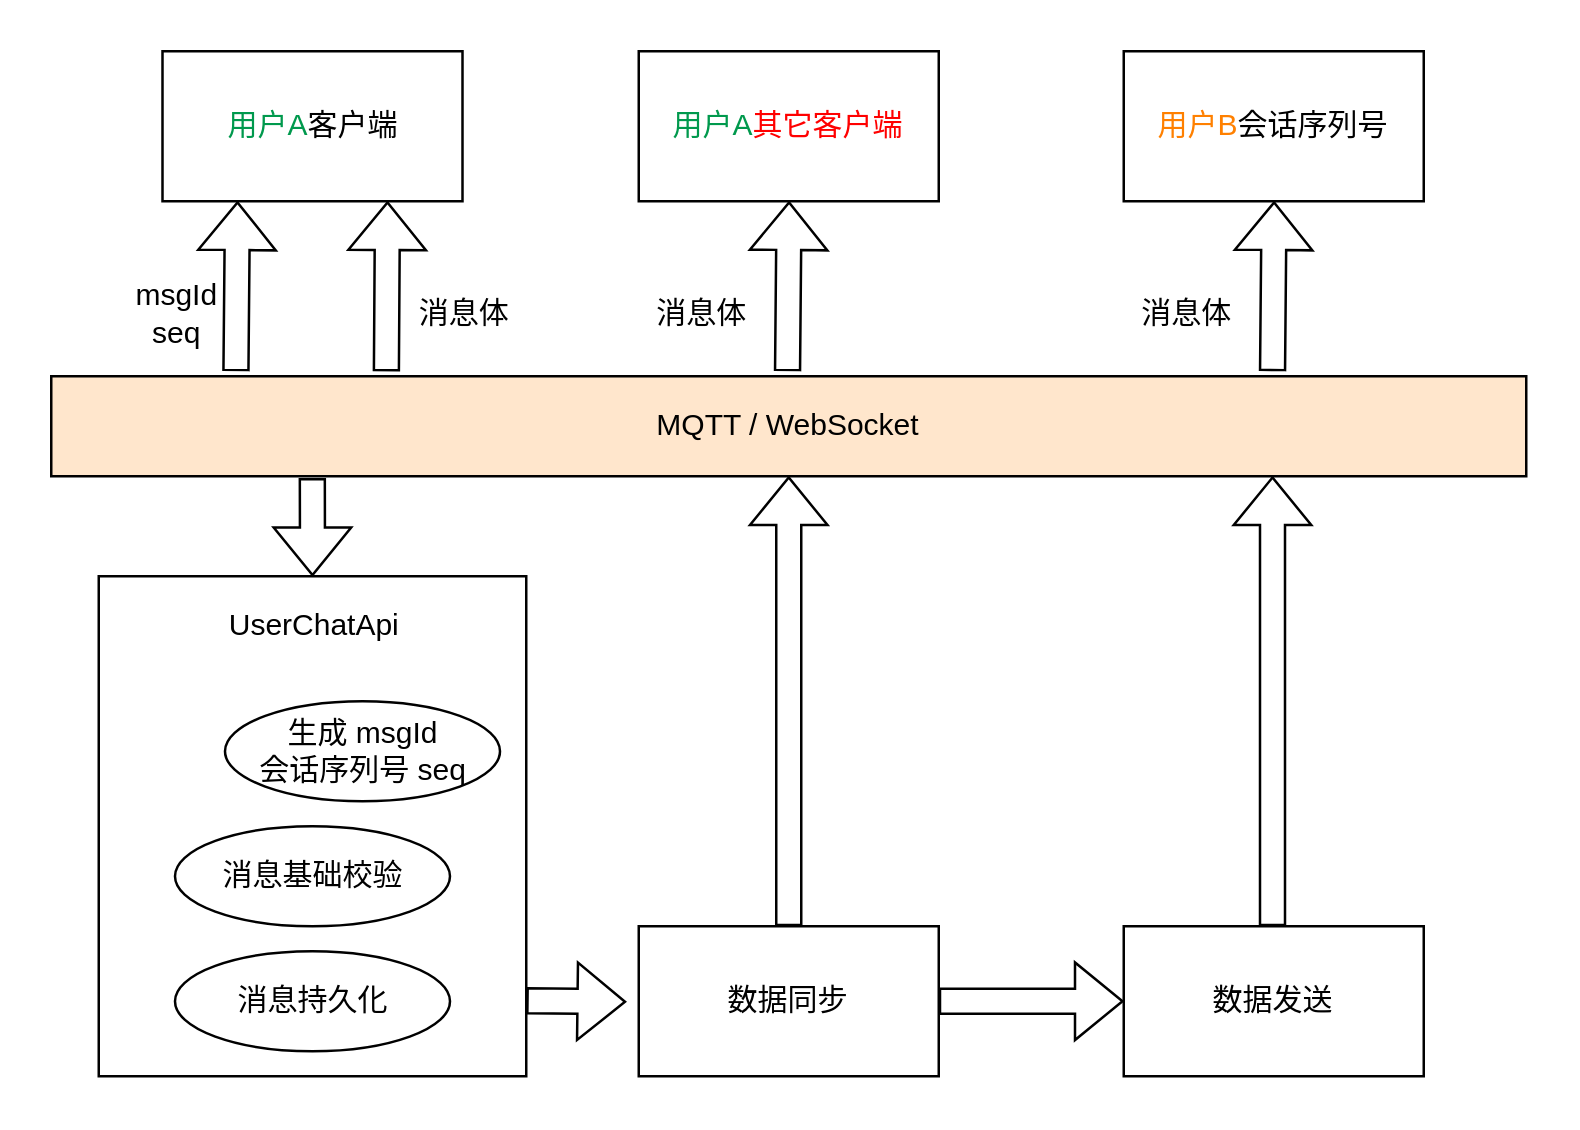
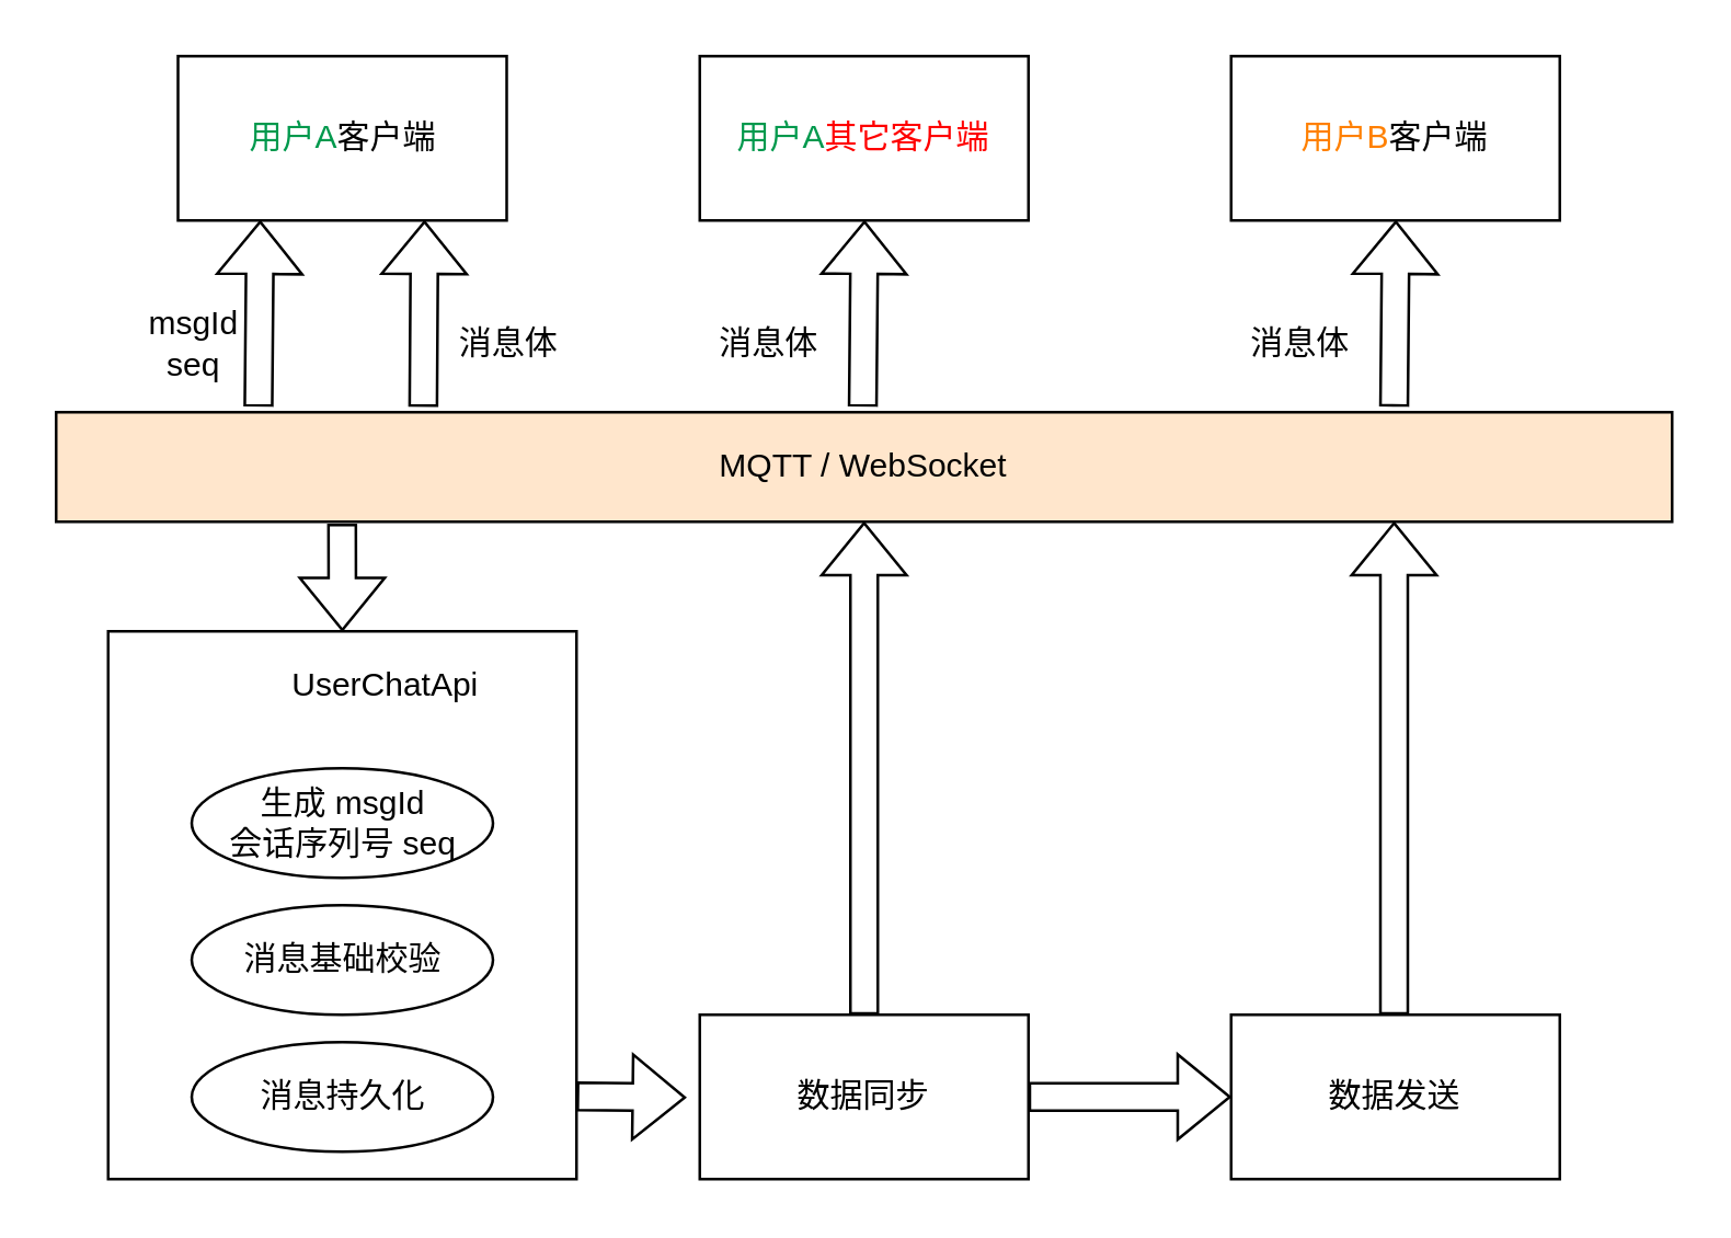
- <mxCell id="4" value="&lt;font color=&quot;#ff8000&quot;&gt;用户B&lt;/font&gt;会话序列号" style="whiteSpace=wrap;html=1;" vertex="1" parent="1"><mxGeometry x="449" y="20" width="120" height="60" as="geometry" /></mxCell>
+ <mxCell id="4" value="&lt;font color=&quot;#ff8000&quot;&gt;用户B&lt;/font&gt;客户端" style="whiteSpace=wrap;html=1;" vertex="1" parent="1"><mxGeometry x="449" y="20" width="120" height="60" as="geometry" /></mxCell>
- <mxCell id="7" value="&lt;span&gt;UserChatApi&lt;/span&gt;" style="text;html=1;align=center;verticalAlign=middle;resizable=0;points=[];autosize=1;strokeColor=none;fillColor=none;" vertex="1" parent="1"><mxGeometry x="84.5" y="240" width="80" height="20" as="geometry" /></mxCell>
+ <mxCell id="7" value="&lt;span&gt;UserChatApi&lt;/span&gt;" style="text;html=1;align=center;verticalAlign=middle;resizable=0;points=[];autosize=1;strokeColor=none;fillColor=none;" vertex="1" parent="1"><mxGeometry x="99.5" y="240" width="80" height="20" as="geometry" /></mxCell>
- <mxCell id="8" value="生成 msgId&lt;br&gt;会话序列号 seq" style="ellipse;whiteSpace=wrap;html=1;" vertex="1" parent="1"><mxGeometry x="89.5" y="280" width="110" height="40" as="geometry" /></mxCell>
+ <mxCell id="8" value="生成 msgId&lt;br&gt;会话序列号 seq" style="ellipse;whiteSpace=wrap;html=1;" vertex="1" parent="1"><mxGeometry x="69.5" y="280" width="110" height="40" as="geometry" /></mxCell>
